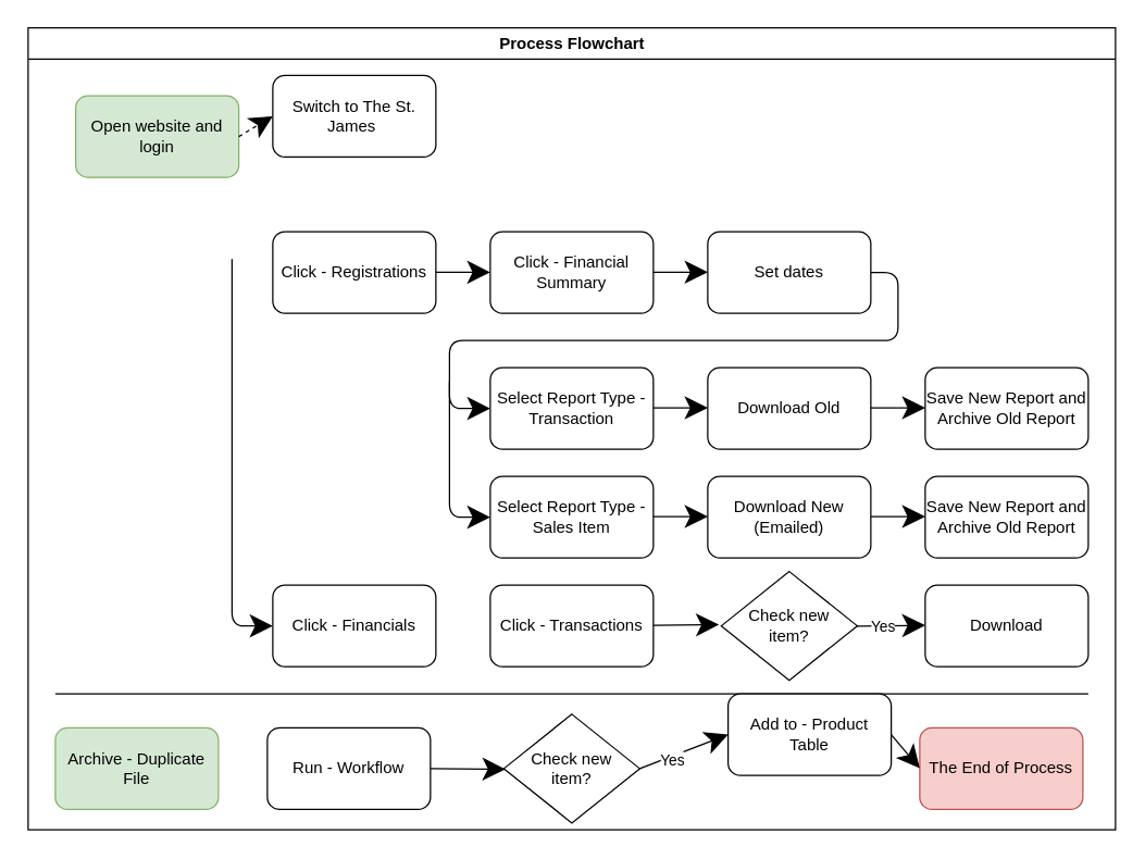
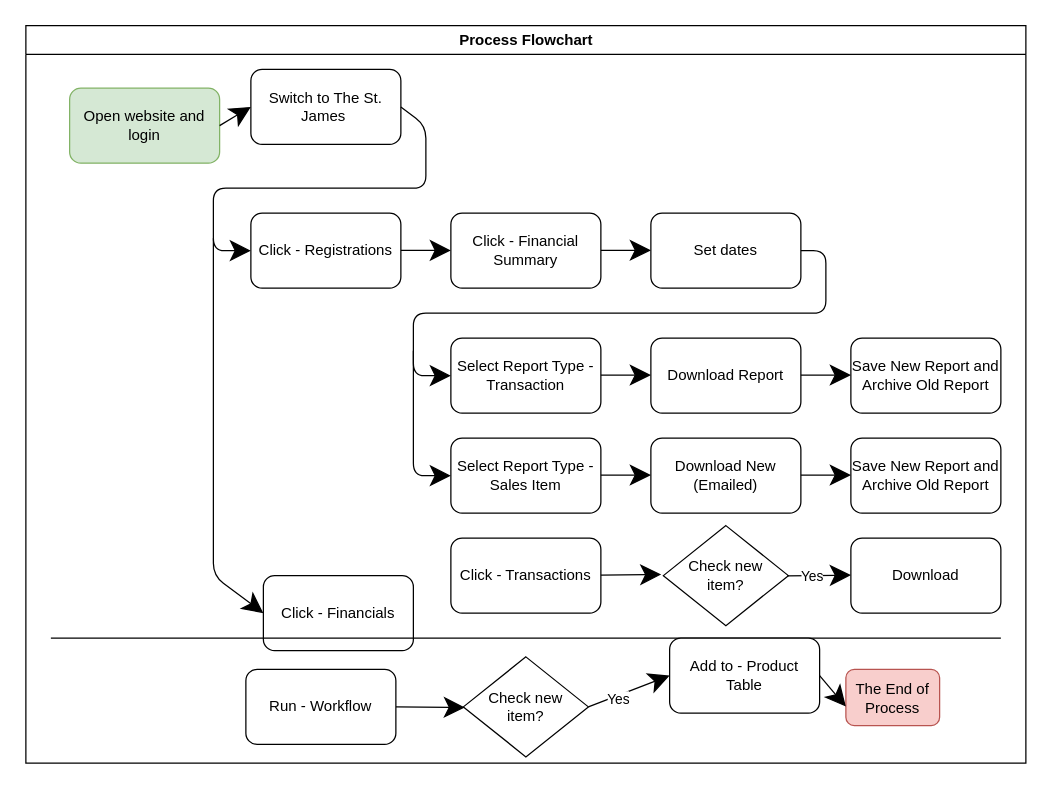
- <mxCell id="20" value="" style="endArrow=classic;html=1;startSize=14;endSize=14;sourcePerimeterSpacing=8;targetPerimeterSpacing=8;exitX=1;exitY=0.5;exitDx=0;exitDy=0;entryX=0;entryY=0.5;entryDx=0;entryDy=0;dashed=1;" parent="1" source="2" target="3" edge="1"><mxGeometry width="50" height="50" relative="1" as="geometry"><mxPoint x="180" y="250" as="sourcePoint" /><mxPoint x="210" y="220" as="targetPoint" /></mxGeometry></mxCell>
+ <mxCell id="20" value="" style="endArrow=classic;html=1;startSize=14;endSize=14;sourcePerimeterSpacing=8;targetPerimeterSpacing=8;exitX=1;exitY=0.5;exitDx=0;exitDy=0;entryX=0;entryY=0.5;entryDx=0;entryDy=0;" parent="1" source="2" target="3" edge="1"><mxGeometry width="50" height="50" relative="1" as="geometry"><mxPoint x="180" y="250" as="sourcePoint" /><mxPoint x="210" y="220" as="targetPoint" /></mxGeometry></mxCell>
+ <mxCell id="21" value="" style="endArrow=classic;html=1;startSize=14;endSize=14;sourcePerimeterSpacing=8;targetPerimeterSpacing=8;exitX=1;exitY=0.5;exitDx=0;exitDy=0;entryX=0;entryY=0.5;entryDx=0;entryDy=0;" parent="1" source="3" target="4" edge="1"><mxGeometry width="50" height="50" relative="1" as="geometry"><mxPoint x="170" y="110" as="sourcePoint" /><mxPoint x="210" y="110" as="targetPoint" /><Array as="points"><mxPoint x="340" y="100" /><mxPoint x="340" y="150" /><mxPoint x="170" y="150" /><mxPoint x="170" y="200" /></Array></mxGeometry></mxCell>
- <mxCell id="8" value="Download Old" style="rounded=1;whiteSpace=wrap;html=1;hachureGap=4;pointerEvents=0;" parent="1" vertex="1"><mxGeometry x="520" y="270" width="120" height="60" as="geometry" /></mxCell>
+ <mxCell id="8" value="Download Report" style="rounded=1;whiteSpace=wrap;html=1;hachureGap=4;pointerEvents=0;" parent="1" vertex="1"><mxGeometry x="520" y="270" width="120" height="60" as="geometry" /></mxCell>
- <mxCell id="13" value="Click - Financials" style="rounded=1;whiteSpace=wrap;html=1;hachureGap=4;pointerEvents=0;" parent="1" vertex="1"><mxGeometry x="200" y="430" width="120" height="60" as="geometry" /></mxCell>
+ <mxCell id="13" value="Click - Financials" style="rounded=1;whiteSpace=wrap;html=1;hachureGap=4;pointerEvents=0;" parent="1" vertex="1"><mxGeometry x="210" y="460" width="120" height="60" as="geometry" /></mxCell>
- <mxCell id="18" value="Archive - Duplicate File" style="rounded=1;whiteSpace=wrap;html=1;hachureGap=4;pointerEvents=0;fillColor=#d5e8d4;strokeColor=#82b366;" parent="1" vertex="1"><mxGeometry x="40" y="535" width="120" height="60" as="geometry" /></mxCell>
- <mxCell id="39" value="The End of Process" style="rounded=1;whiteSpace=wrap;html=1;hachureGap=4;pointerEvents=0;fillColor=#f8cecc;strokeColor=#b85450;" parent="38" vertex="1"><mxGeometry x="656" y="515" width="120" height="60" as="geometry" /></mxCell>
+ <mxCell id="39" value="The End of Process" style="rounded=1;whiteSpace=wrap;html=1;hachureGap=4;pointerEvents=0;fillColor=#f8cecc;strokeColor=#b85450;" parent="38" vertex="1"><mxGeometry x="656" y="515" width="75" height="45" as="geometry" /></mxCell>
